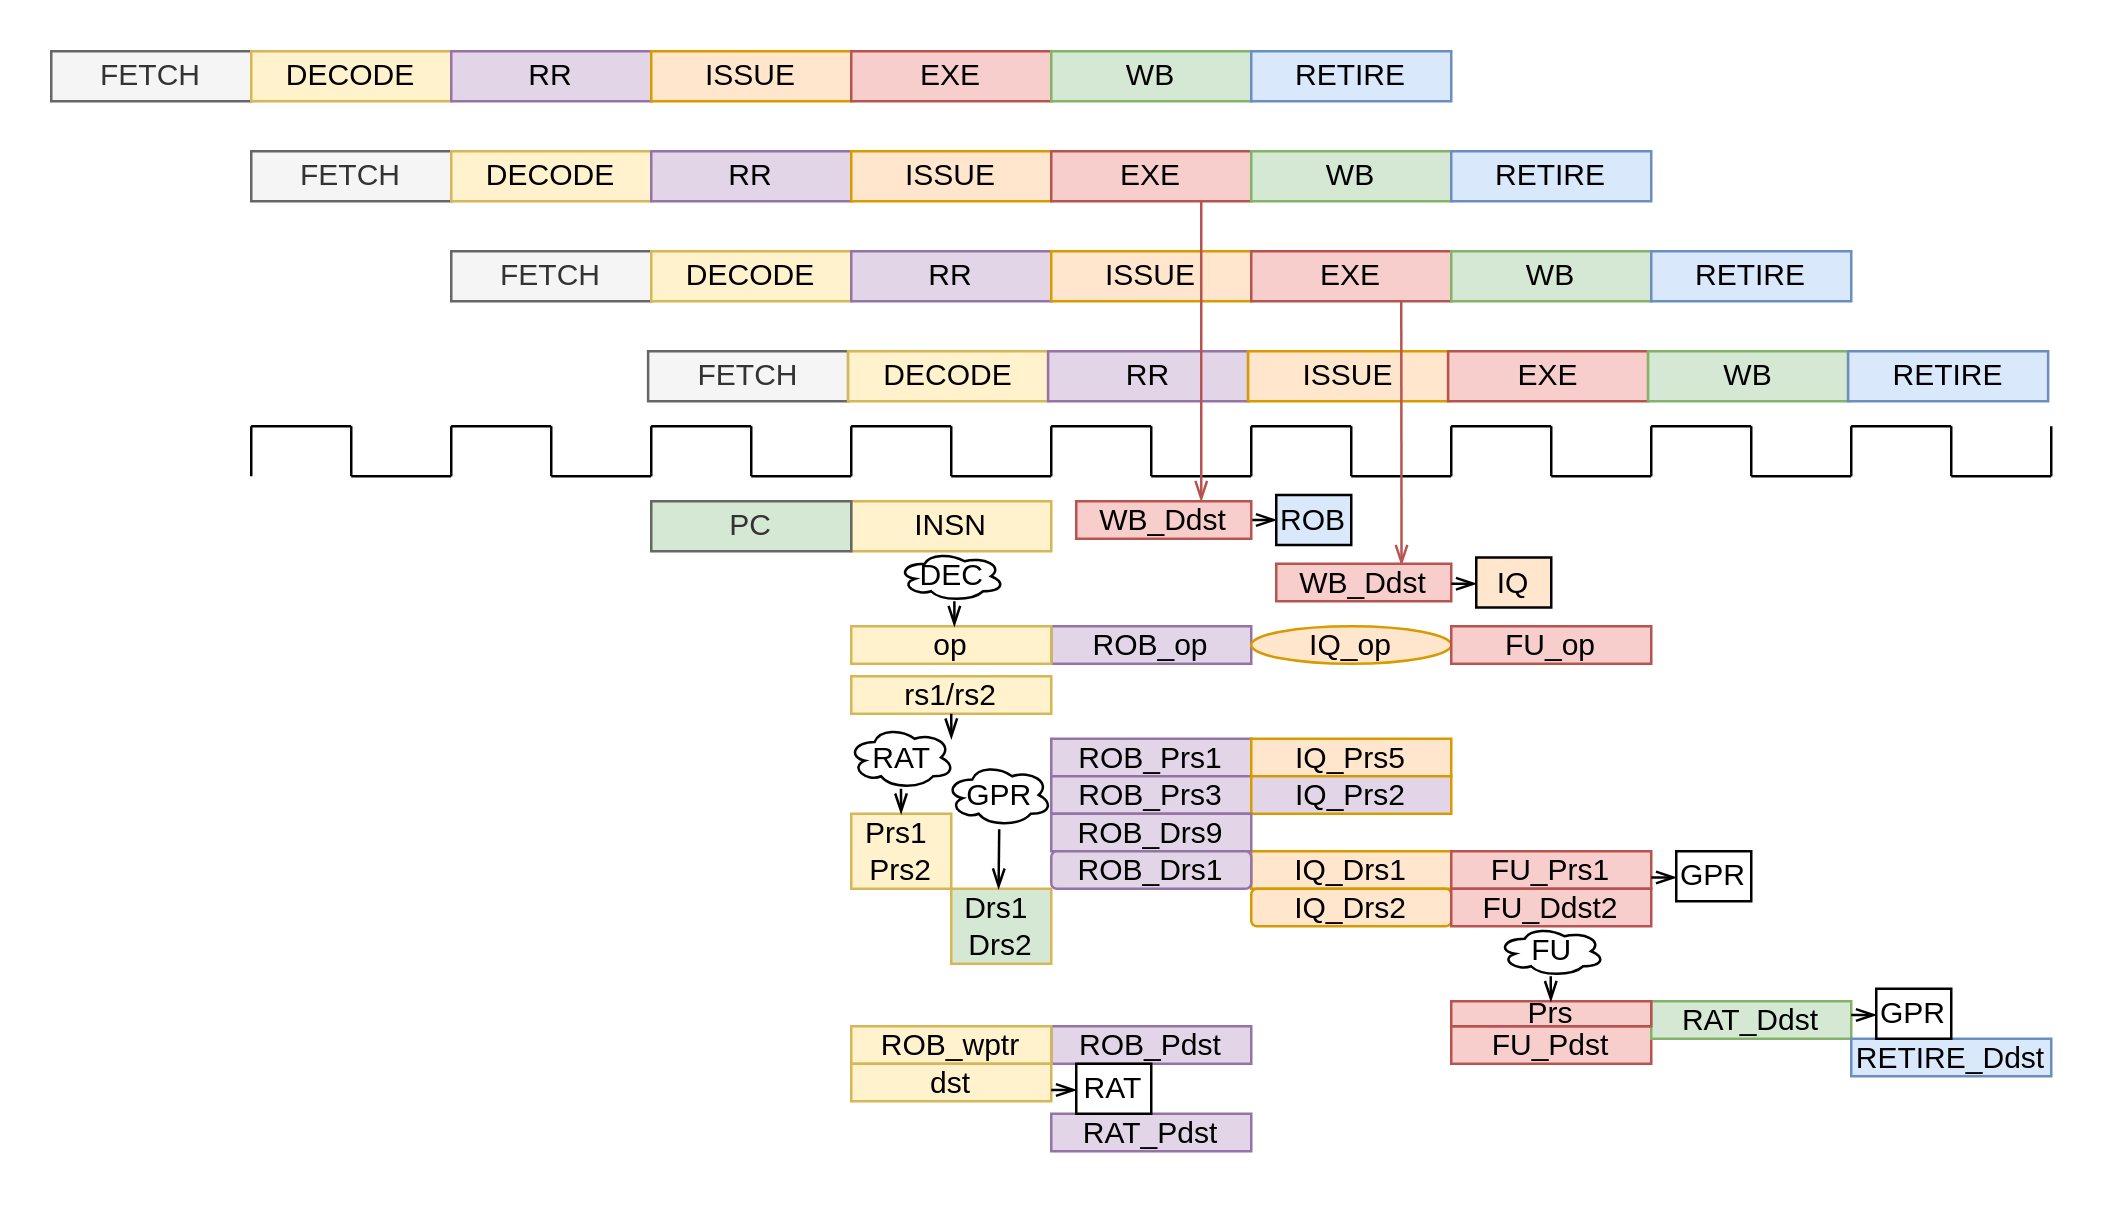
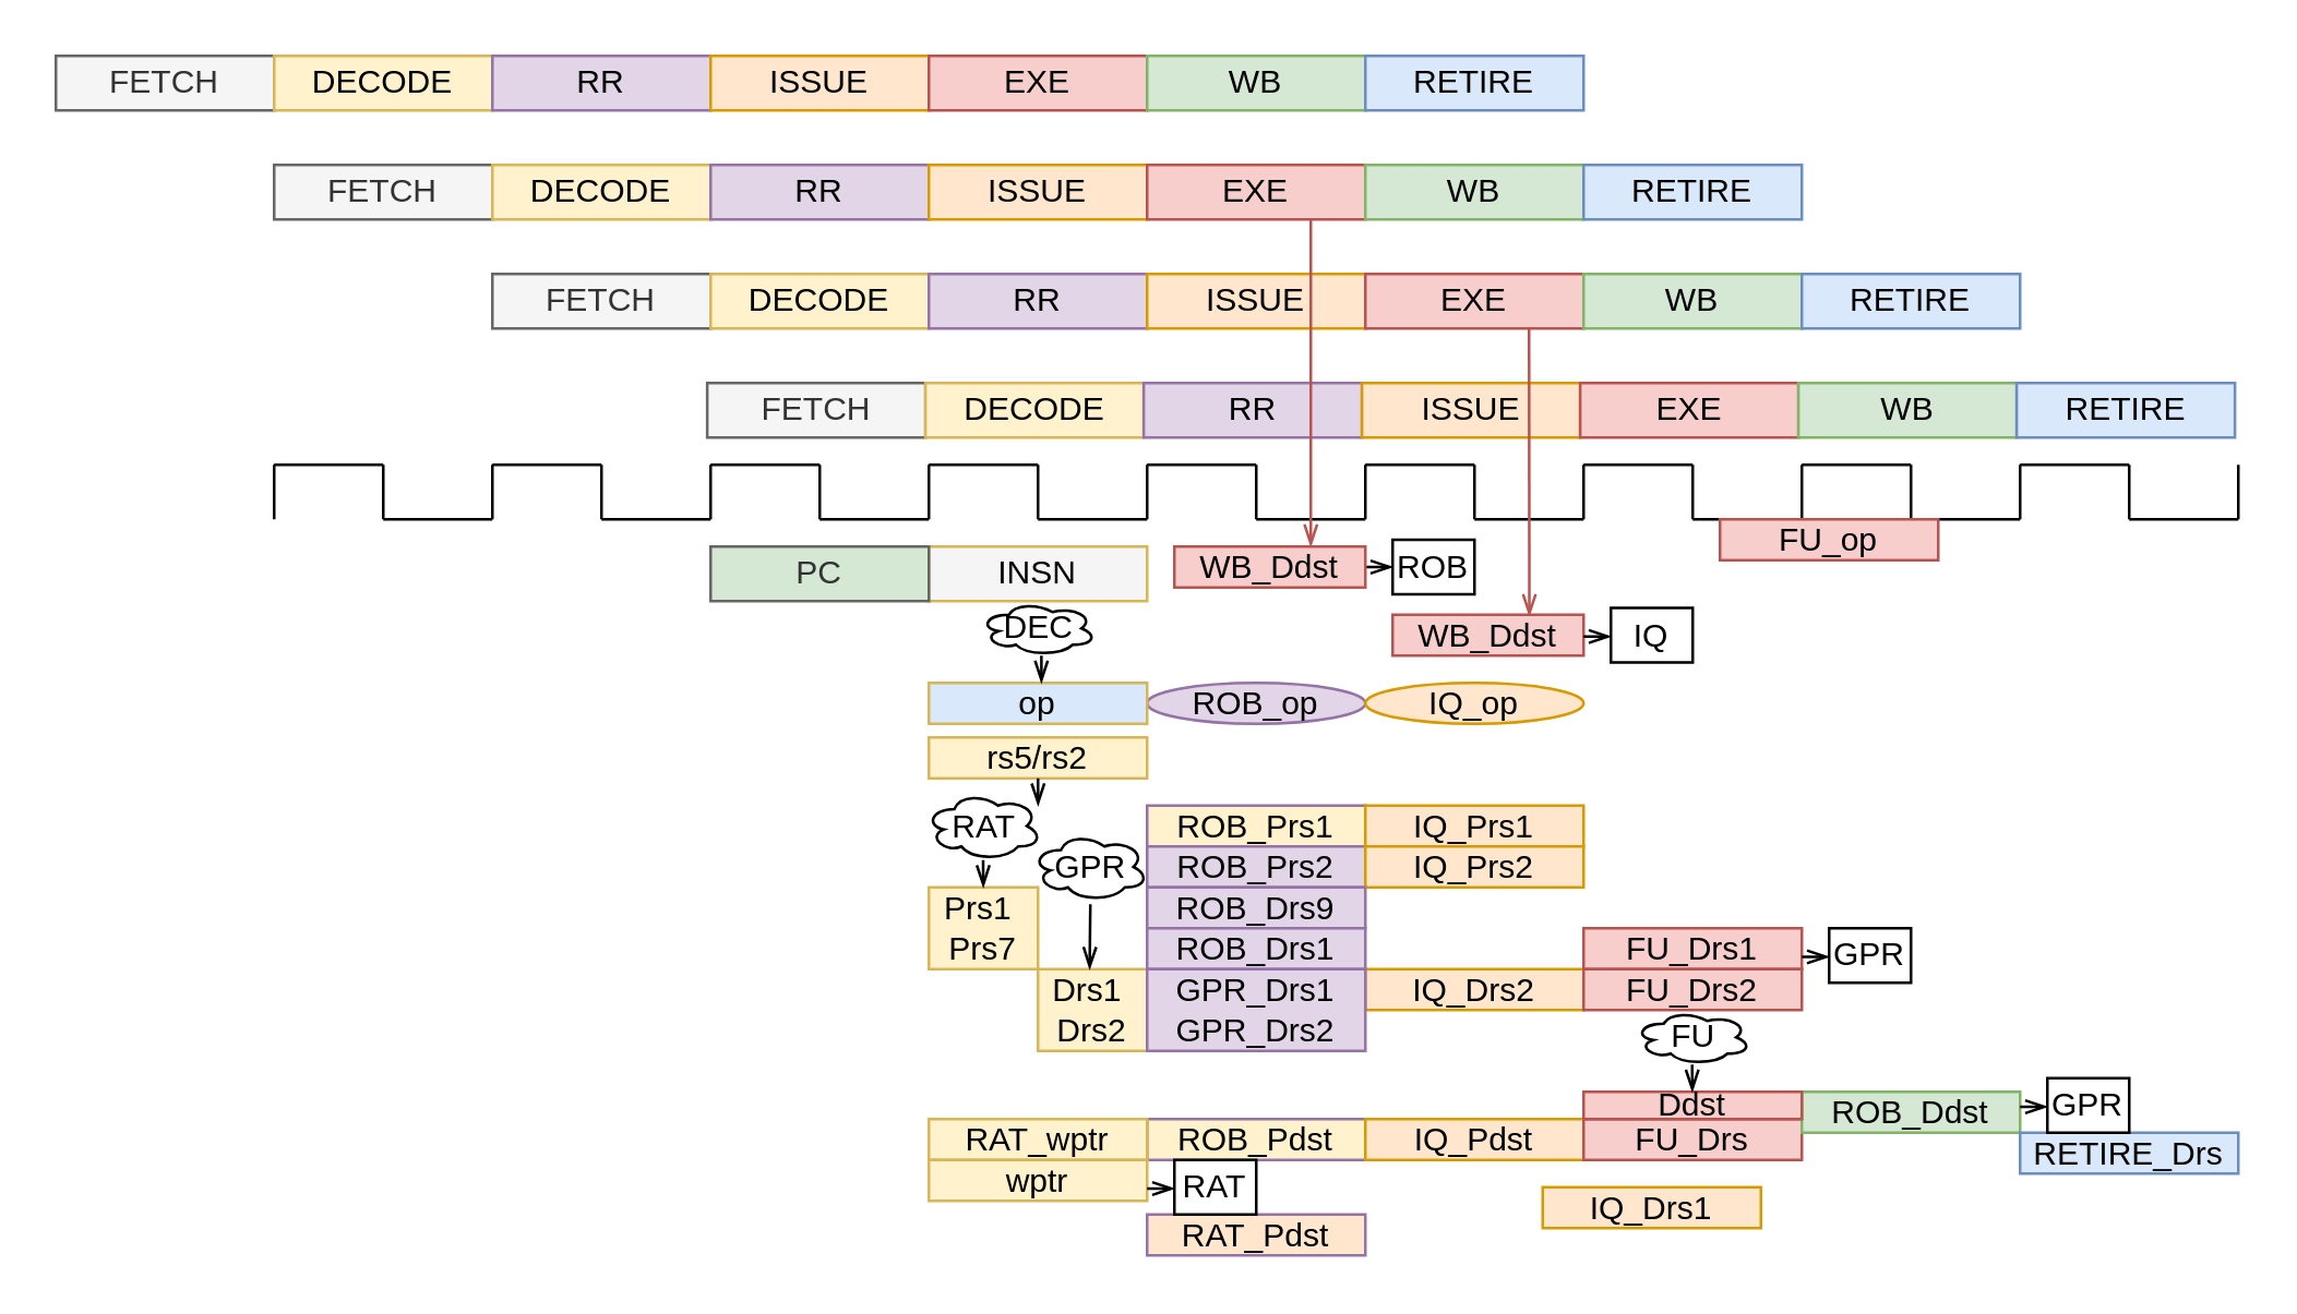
- <mxCell id="110" value="ROB" style="rounded=0;whiteSpace=wrap;html=1;fillColor=#dae8fc;" vertex="1" parent="1"><mxGeometry x="510" y="197.5" width="30" height="20" as="geometry" /></mxCell>
+ <mxCell id="110" value="ROB" style="rounded=0;whiteSpace=wrap;html=1;" vertex="1" parent="1"><mxGeometry x="510" y="197.5" width="30" height="20" as="geometry" /></mxCell>
- <mxCell id="26" value="INSN" style="rounded=0;whiteSpace=wrap;html=1;fillColor=#fff2cc;strokeColor=#d6b656;" vertex="1" parent="1"><mxGeometry x="340" y="200" width="80" height="20" as="geometry" /></mxCell>
+ <mxCell id="26" value="INSN" style="rounded=0;whiteSpace=wrap;html=1;fillColor=#f5f5f5;strokeColor=#d6b656;" vertex="1" parent="1"><mxGeometry x="340" y="200" width="80" height="20" as="geometry" /></mxCell>
- <mxCell id="112" value="IQ" style="rounded=0;whiteSpace=wrap;html=1;fillColor=#ffe6cc;" vertex="1" parent="1"><mxGeometry x="590" y="222.5" width="30" height="20" as="geometry" /></mxCell>
+ <mxCell id="112" value="IQ" style="rounded=0;whiteSpace=wrap;html=1;" vertex="1" parent="1"><mxGeometry x="590" y="222.5" width="30" height="20" as="geometry" /></mxCell>
- <mxCell id="39" value="op" style="rounded=0;whiteSpace=wrap;html=1;fillColor=#fff2cc;strokeColor=#d6b656;" vertex="1" parent="1"><mxGeometry x="340" y="250" width="80" height="15" as="geometry" /></mxCell>
+ <mxCell id="39" value="op" style="rounded=0;whiteSpace=wrap;html=1;fillColor=#dae8fc;strokeColor=#d6b656;" vertex="1" parent="1"><mxGeometry x="340" y="250" width="80" height="15" as="geometry" /></mxCell>
- <mxCell id="36" value="ROB_op" style="rounded=0;whiteSpace=wrap;html=1;fillColor=#e1d5e7;strokeColor=#9673a6;" vertex="1" parent="1"><mxGeometry x="420" y="250" width="80" height="15" as="geometry" /></mxCell>
+ <mxCell id="36" value="ROB_op" style="ellipse;whiteSpace=wrap;html=1;fillColor=#e1d5e7;strokeColor=#9673a6;" vertex="1" parent="1"><mxGeometry x="420" y="250" width="80" height="15" as="geometry" /></mxCell>
- <mxCell id="55" value="FU_op" style="rounded=0;whiteSpace=wrap;html=1;fillColor=#f8cecc;strokeColor=#b85450;" vertex="1" parent="1"><mxGeometry x="580" y="250" width="80" height="15" as="geometry" /></mxCell>
+ <mxCell id="55" value="FU_op" style="rounded=0;whiteSpace=wrap;html=1;fillColor=#f8cecc;strokeColor=#b85450;" vertex="1" parent="1"><mxGeometry x="630" y="190" width="80" height="15" as="geometry" /></mxCell>
- <mxCell id="28" value="rs1/rs2" style="rounded=0;whiteSpace=wrap;html=1;fillColor=#fff2cc;strokeColor=#d6b656;" vertex="1" parent="1"><mxGeometry x="340" y="270" width="80" height="15" as="geometry" /></mxCell>
+ <mxCell id="28" value="rs5/rs2" style="rounded=0;whiteSpace=wrap;html=1;fillColor=#fff2cc;strokeColor=#d6b656;" vertex="1" parent="1"><mxGeometry x="340" y="270" width="80" height="15" as="geometry" /></mxCell>
- <mxCell id="34" value="ROB_Prs1" style="rounded=0;whiteSpace=wrap;html=1;fillColor=#e1d5e7;strokeColor=#9673a6;" vertex="1" parent="1"><mxGeometry x="420" y="295" width="80" height="15" as="geometry" /></mxCell>
+ <mxCell id="34" value="ROB_Prs1" style="rounded=0;whiteSpace=wrap;html=1;fillColor=#fff2cc;strokeColor=#9673a6;" vertex="1" parent="1"><mxGeometry x="420" y="295" width="80" height="15" as="geometry" /></mxCell>
- <mxCell id="49" value="IQ_Prs5" style="rounded=0;whiteSpace=wrap;html=1;fillColor=#ffe6cc;strokeColor=#d79b00;" vertex="1" parent="1"><mxGeometry x="500" y="295" width="80" height="15" as="geometry" /></mxCell>
+ <mxCell id="49" value="IQ_Prs1" style="rounded=0;whiteSpace=wrap;html=1;fillColor=#ffe6cc;strokeColor=#d79b00;" vertex="1" parent="1"><mxGeometry x="500" y="295" width="80" height="15" as="geometry" /></mxCell>
- <mxCell id="50" value="IQ_Prs2" style="rounded=0;whiteSpace=wrap;html=1;fillColor=#e1d5e7;strokeColor=#d79b00;" vertex="1" parent="1"><mxGeometry x="500" y="310" width="80" height="15" as="geometry" /></mxCell>
+ <mxCell id="50" value="IQ_Prs2" style="rounded=0;whiteSpace=wrap;html=1;fillColor=#ffe6cc;strokeColor=#d79b00;" vertex="1" parent="1"><mxGeometry x="500" y="310" width="80" height="15" as="geometry" /></mxCell>
- <mxCell id="35" value="ROB_Prs3" style="rounded=0;whiteSpace=wrap;html=1;fillColor=#e1d5e7;strokeColor=#9673a6;" vertex="1" parent="1"><mxGeometry x="420" y="310" width="80" height="15" as="geometry" /></mxCell>
+ <mxCell id="35" value="ROB_Prs2" style="rounded=0;whiteSpace=wrap;html=1;fillColor=#e1d5e7;strokeColor=#9673a6;" vertex="1" parent="1"><mxGeometry x="420" y="310" width="80" height="15" as="geometry" /></mxCell>
- <mxCell id="31" value="Prs1&amp;nbsp; Prs2" style="rounded=0;whiteSpace=wrap;html=1;fillColor=#fff2cc;strokeColor=#d6b656;" vertex="1" parent="1"><mxGeometry x="340" y="325" width="40" height="30" as="geometry" /></mxCell>
+ <mxCell id="31" value="Prs1&amp;nbsp; Prs7" style="rounded=0;whiteSpace=wrap;html=1;fillColor=#fff2cc;strokeColor=#d6b656;" vertex="1" parent="1"><mxGeometry x="340" y="325" width="40" height="30" as="geometry" /></mxCell>
- <mxCell id="74" value="ROB_Drs1" style="whiteSpace=wrap;html=1;fillColor=#e1d5e7;strokeColor=#9673a6;rounded=1;" vertex="1" parent="1"><mxGeometry x="420" y="340" width="80" height="15" as="geometry" /></mxCell>
+ <mxCell id="74" value="ROB_Drs1" style="rounded=0;whiteSpace=wrap;html=1;fillColor=#e1d5e7;strokeColor=#9673a6;" vertex="1" parent="1"><mxGeometry x="420" y="340" width="80" height="15" as="geometry" /></mxCell>
- <mxCell id="53" value="IQ_Drs1" style="rounded=0;whiteSpace=wrap;html=1;fillColor=#ffe6cc;strokeColor=#d79b00;" vertex="1" parent="1"><mxGeometry x="500" y="340" width="80" height="15" as="geometry" /></mxCell>
+ <mxCell id="53" value="IQ_Drs1" style="rounded=0;whiteSpace=wrap;html=1;fillColor=#ffe6cc;strokeColor=#d79b00;" vertex="1" parent="1"><mxGeometry x="565" y="435" width="80" height="15" as="geometry" /></mxCell>
- <mxCell id="56" value="FU_Prs1" style="rounded=0;whiteSpace=wrap;html=1;fillColor=#f8cecc;strokeColor=#b85450;" vertex="1" parent="1"><mxGeometry x="580" y="340" width="80" height="15" as="geometry" /></mxCell>
+ <mxCell id="56" value="FU_Drs1" style="rounded=0;whiteSpace=wrap;html=1;fillColor=#f8cecc;strokeColor=#b85450;" vertex="1" parent="1"><mxGeometry x="580" y="340" width="80" height="15" as="geometry" /></mxCell>
- <mxCell id="54" value="IQ_Drs2" style="whiteSpace=wrap;html=1;fillColor=#ffe6cc;strokeColor=#d79b00;rounded=1;" vertex="1" parent="1"><mxGeometry x="500" y="355" width="80" height="15" as="geometry" /></mxCell>
+ <mxCell id="54" value="IQ_Drs2" style="rounded=0;whiteSpace=wrap;html=1;fillColor=#ffe6cc;strokeColor=#d79b00;" vertex="1" parent="1"><mxGeometry x="500" y="355" width="80" height="15" as="geometry" /></mxCell>
- <mxCell id="57" value="FU_Ddst2" style="rounded=0;whiteSpace=wrap;html=1;fillColor=#f8cecc;strokeColor=#b85450;" vertex="1" parent="1"><mxGeometry x="580" y="355" width="80" height="15" as="geometry" /></mxCell>
+ <mxCell id="57" value="FU_Drs2" style="rounded=0;whiteSpace=wrap;html=1;fillColor=#f8cecc;strokeColor=#b85450;" vertex="1" parent="1"><mxGeometry x="580" y="355" width="80" height="15" as="geometry" /></mxCell>
- <mxCell id="33" value="Drs1&amp;nbsp; Drs2" style="rounded=0;whiteSpace=wrap;html=1;fillColor=#d5e8d4;strokeColor=#d6b656;" vertex="1" parent="1"><mxGeometry x="380" y="355" width="40" height="30" as="geometry" /></mxCell>
+ <mxCell id="33" value="Drs1&amp;nbsp; Drs2" style="rounded=0;whiteSpace=wrap;html=1;fillColor=#fff2cc;strokeColor=#d6b656;" vertex="1" parent="1"><mxGeometry x="380" y="355" width="40" height="30" as="geometry" /></mxCell>
+ <mxCell id="75" value="GPR_Drs1&lt;div&gt;GPR_Drs2&lt;/div&gt;" style="rounded=0;whiteSpace=wrap;html=1;fillColor=#e1d5e7;strokeColor=#9673a6;" vertex="1" parent="1"><mxGeometry x="420" y="355" width="80" height="30" as="geometry" /></mxCell>
- <mxCell id="61" value="Prs" style="rounded=0;whiteSpace=wrap;html=1;fillColor=#f8cecc;strokeColor=#b85450;" vertex="1" parent="1"><mxGeometry x="580" y="400" width="80" height="10" as="geometry" /></mxCell>
+ <mxCell id="61" value="Ddst" style="rounded=0;whiteSpace=wrap;html=1;fillColor=#f8cecc;strokeColor=#b85450;" vertex="1" parent="1"><mxGeometry x="580" y="400" width="80" height="10" as="geometry" /></mxCell>
- <mxCell id="59" value="RAT_Ddst" style="rounded=0;whiteSpace=wrap;html=1;fillColor=#d5e8d4;strokeColor=#82b366;" vertex="1" parent="1"><mxGeometry x="660" y="400" width="80" height="15" as="geometry" /></mxCell>
+ <mxCell id="59" value="ROB_Ddst" style="rounded=0;whiteSpace=wrap;html=1;fillColor=#d5e8d4;strokeColor=#82b366;" vertex="1" parent="1"><mxGeometry x="660" y="400" width="80" height="15" as="geometry" /></mxCell>
- <mxCell id="40" value="ROB_Pdst" style="rounded=0;whiteSpace=wrap;html=1;fillColor=#e1d5e7;strokeColor=#9673a6;" vertex="1" parent="1"><mxGeometry x="420" y="410" width="80" height="15" as="geometry" /></mxCell>
+ <mxCell id="40" value="ROB_Pdst" style="rounded=0;whiteSpace=wrap;html=1;fillColor=#fff2cc;strokeColor=#9673a6;" vertex="1" parent="1"><mxGeometry x="420" y="410" width="80" height="15" as="geometry" /></mxCell>
+ <mxCell id="52" value="IQ_Pdst" style="rounded=0;whiteSpace=wrap;html=1;fillColor=#ffe6cc;strokeColor=#d79b00;" vertex="1" parent="1"><mxGeometry x="500" y="410" width="80" height="15" as="geometry" /></mxCell>
- <mxCell id="41" value="ROB_wptr" style="rounded=0;whiteSpace=wrap;html=1;fillColor=#fff2cc;strokeColor=#d6b656;" vertex="1" parent="1"><mxGeometry x="340" y="410" width="80" height="15" as="geometry" /></mxCell>
+ <mxCell id="41" value="RAT_wptr" style="rounded=0;whiteSpace=wrap;html=1;fillColor=#fff2cc;strokeColor=#d6b656;" vertex="1" parent="1"><mxGeometry x="340" y="410" width="80" height="15" as="geometry" /></mxCell>
- <mxCell id="58" value="FU_Pdst" style="rounded=0;whiteSpace=wrap;html=1;fillColor=#f8cecc;strokeColor=#b85450;" vertex="1" parent="1"><mxGeometry x="580" y="410" width="80" height="15" as="geometry" /></mxCell>
+ <mxCell id="58" value="FU_Drs" style="rounded=0;whiteSpace=wrap;html=1;fillColor=#f8cecc;strokeColor=#b85450;" vertex="1" parent="1"><mxGeometry x="580" y="410" width="80" height="15" as="geometry" /></mxCell>
- <mxCell id="63" value="RETIRE_Ddst" style="rounded=0;whiteSpace=wrap;html=1;fillColor=#dae8fc;strokeColor=#6c8ebf;" vertex="1" parent="1"><mxGeometry x="740" y="415" width="80" height="15" as="geometry" /></mxCell>
+ <mxCell id="63" value="RETIRE_Drs" style="rounded=0;whiteSpace=wrap;html=1;fillColor=#dae8fc;strokeColor=#6c8ebf;" vertex="1" parent="1"><mxGeometry x="740" y="415" width="80" height="15" as="geometry" /></mxCell>
- <mxCell id="48" value="dst" style="rounded=0;whiteSpace=wrap;html=1;fillColor=#fff2cc;strokeColor=#d6b656;" vertex="1" parent="1"><mxGeometry x="340" y="425" width="80" height="15" as="geometry" /></mxCell>
+ <mxCell id="48" value="wptr" style="rounded=0;whiteSpace=wrap;html=1;fillColor=#fff2cc;strokeColor=#d6b656;" vertex="1" parent="1"><mxGeometry x="340" y="425" width="80" height="15" as="geometry" /></mxCell>
- <mxCell id="42" value="RAT_Pdst" style="rounded=0;whiteSpace=wrap;html=1;fillColor=#e1d5e7;strokeColor=#9673a6;" vertex="1" parent="1"><mxGeometry x="420" y="445" width="80" height="15" as="geometry" /></mxCell>
+ <mxCell id="42" value="RAT_Pdst" style="rounded=0;whiteSpace=wrap;html=1;fillColor=#ffe6cc;strokeColor=#9673a6;" vertex="1" parent="1"><mxGeometry x="420" y="445" width="80" height="15" as="geometry" /></mxCell>
